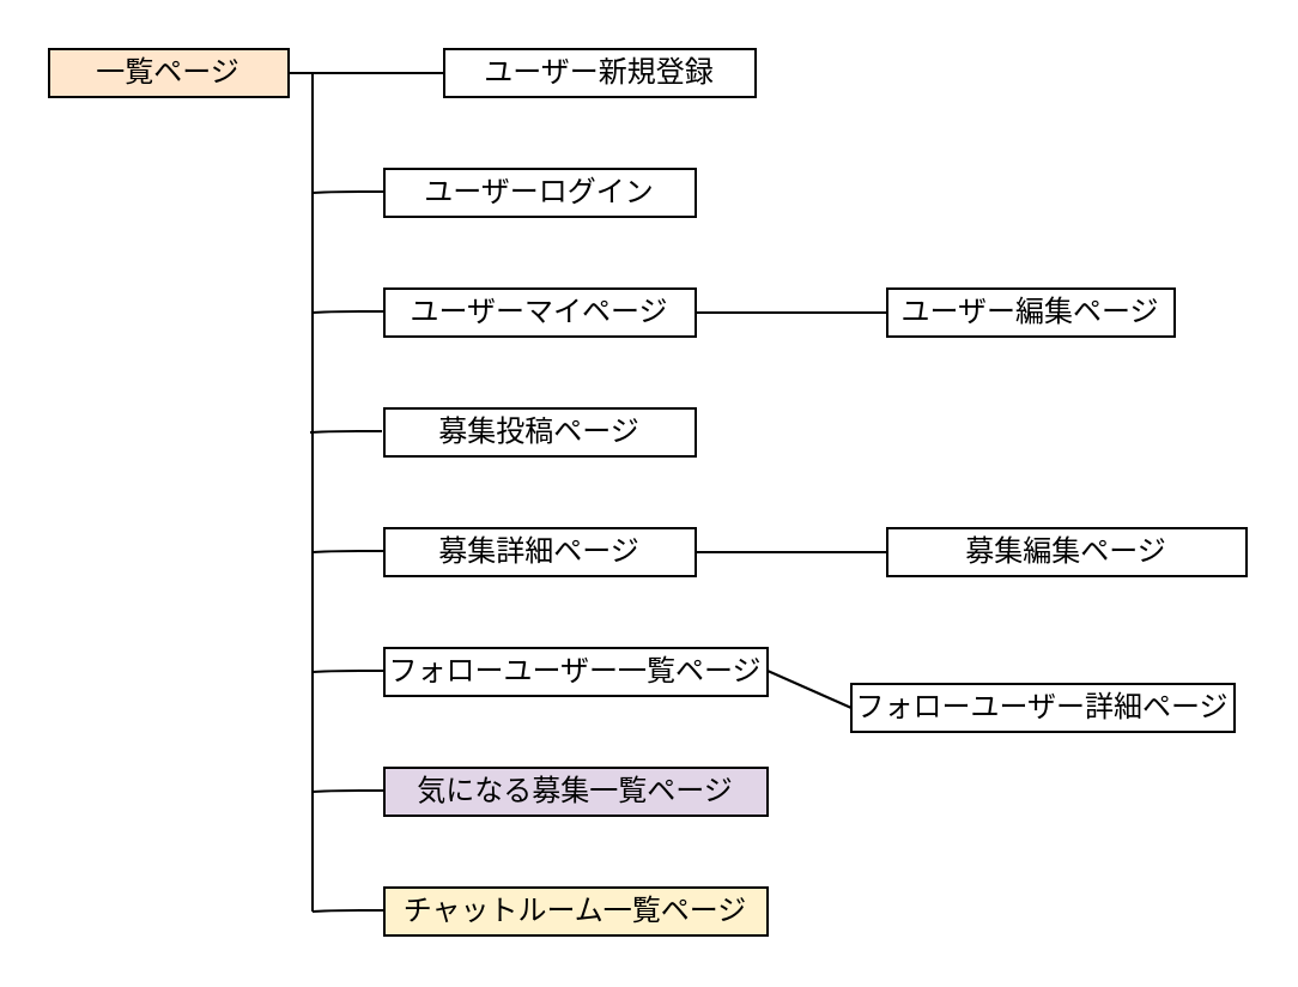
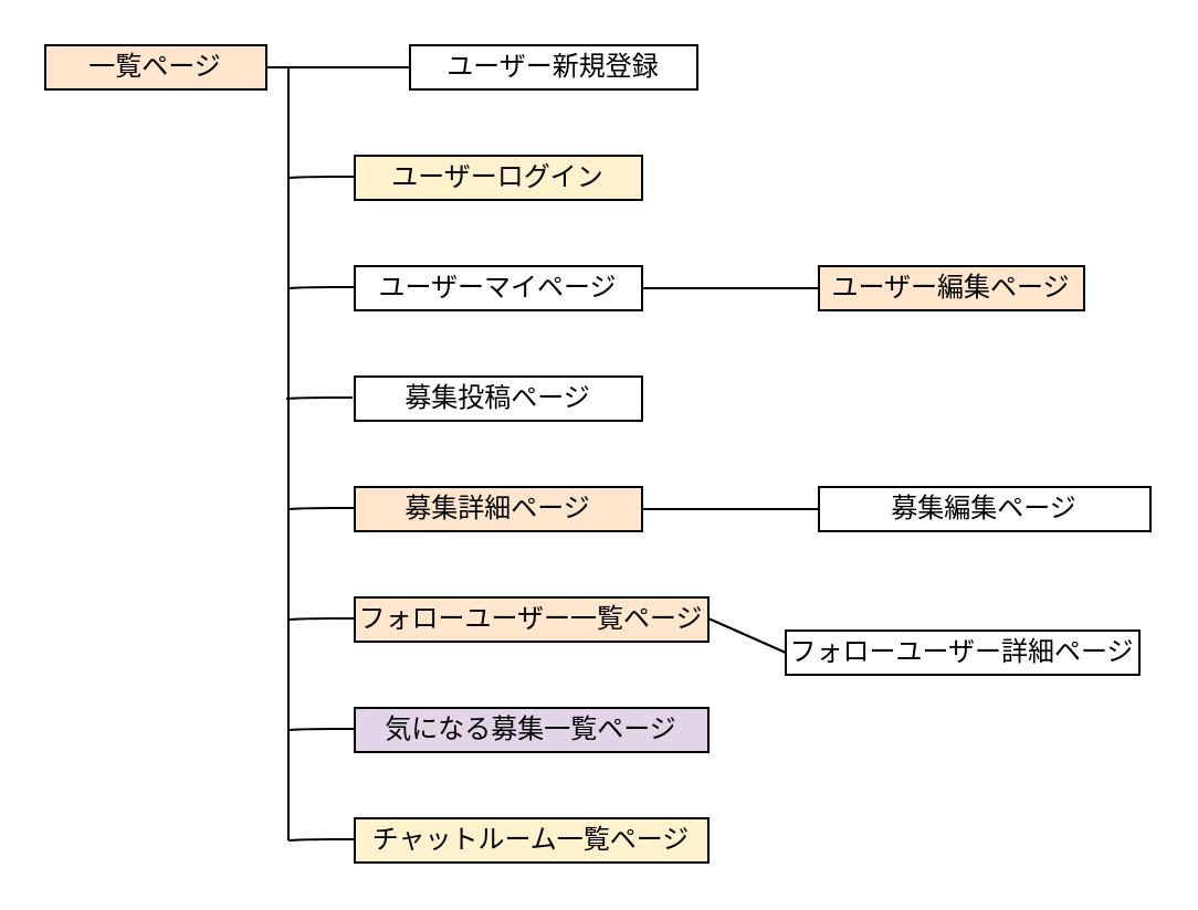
- <mxCell id="4" value="ユーザーログイン" style="rounded=0;whiteSpace=wrap;html=1;" vertex="1" parent="1"><mxGeometry x="160" y="70" width="130" height="20" as="geometry" /></mxCell>
+ <mxCell id="4" value="ユーザーログイン" style="rounded=0;whiteSpace=wrap;html=1;fillColor=#fff2cc;" vertex="1" parent="1"><mxGeometry x="160" y="70" width="130" height="20" as="geometry" /></mxCell>
- <mxCell id="7" value="ユーザー編集ページ" style="rounded=0;whiteSpace=wrap;html=1;" vertex="1" parent="1"><mxGeometry x="370" y="120" width="120" height="20" as="geometry" /></mxCell>
+ <mxCell id="7" value="ユーザー編集ページ" style="rounded=0;whiteSpace=wrap;html=1;fillColor=#ffe6cc;" vertex="1" parent="1"><mxGeometry x="370" y="120" width="120" height="20" as="geometry" /></mxCell>
- <mxCell id="9" value="募集詳細ページ" style="rounded=0;whiteSpace=wrap;html=1;" vertex="1" parent="1"><mxGeometry x="160" y="220" width="130" height="20" as="geometry" /></mxCell>
+ <mxCell id="9" value="募集詳細ページ" style="rounded=0;whiteSpace=wrap;html=1;fillColor=#ffe6cc;" vertex="1" parent="1"><mxGeometry x="160" y="220" width="130" height="20" as="geometry" /></mxCell>
- <mxCell id="10" value="フォローユーザー一覧ページ" style="rounded=0;whiteSpace=wrap;html=1;" vertex="1" parent="1"><mxGeometry x="160" y="270" width="160" height="20" as="geometry" /></mxCell>
+ <mxCell id="10" value="フォローユーザー一覧ページ" style="rounded=0;whiteSpace=wrap;html=1;fillColor=#ffe6cc;" vertex="1" parent="1"><mxGeometry x="160" y="270" width="160" height="20" as="geometry" /></mxCell>
